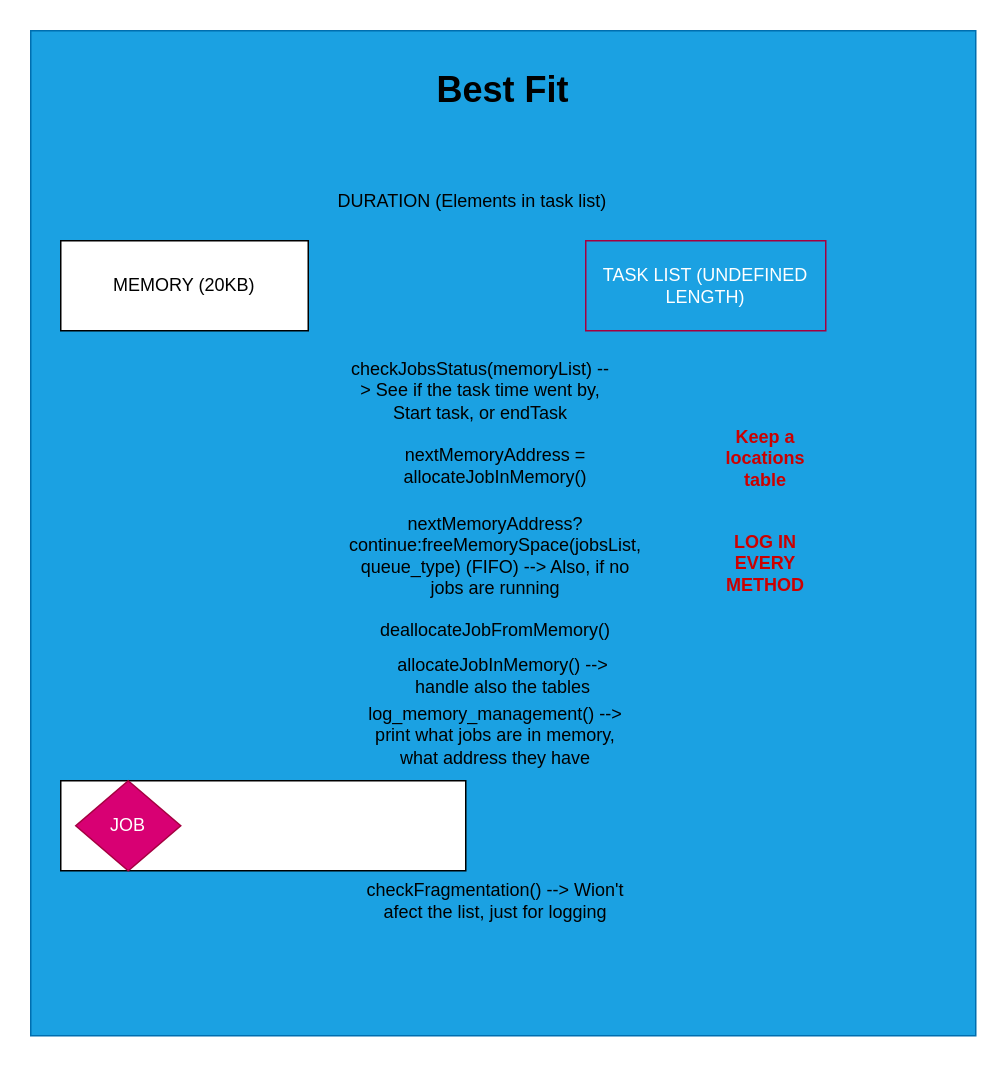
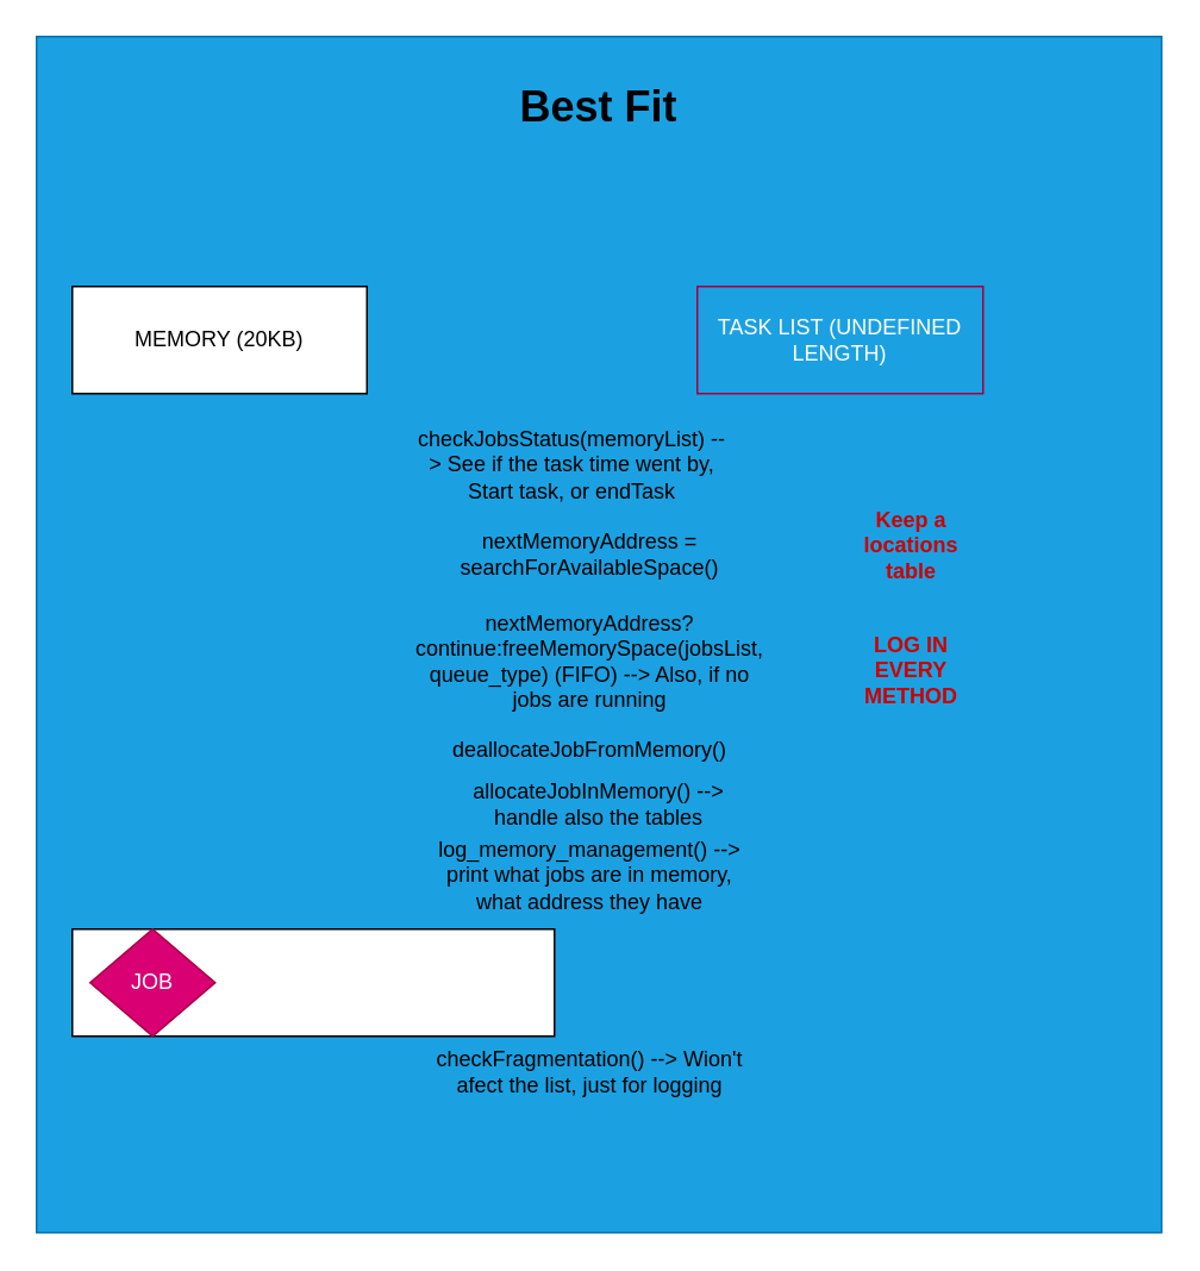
- <mxCell id="6" value="&lt;h1 style=&quot;&quot;&gt;&lt;span style=&quot;font-size: 12px; font-weight: 400;&quot;&gt;DURATION (Elements in task list)&lt;/span&gt;&lt;/h1&gt;" style="text;html=1;strokeColor=none;fillColor=none;spacing=5;spacingTop=-20;whiteSpace=wrap;overflow=hidden;rounded=0;" parent="1" vertex="1"><mxGeometry x="220" y="110" width="190" height="45" as="geometry" /></mxCell>
- <mxCell id="7" value="nextMemoryAddress = allocateJobInMemory()" style="text;html=1;strokeColor=none;fillColor=none;align=center;verticalAlign=middle;whiteSpace=wrap;rounded=0;" parent="1" vertex="1"><mxGeometry x="240" y="280" width="180" height="60" as="geometry" /></mxCell>
+ <mxCell id="7" value="nextMemoryAddress = searchForAvailableSpace()" style="text;html=1;strokeColor=none;fillColor=none;align=center;verticalAlign=middle;whiteSpace=wrap;rounded=0;" parent="1" vertex="1"><mxGeometry x="240" y="280" width="180" height="60" as="geometry" /></mxCell>
